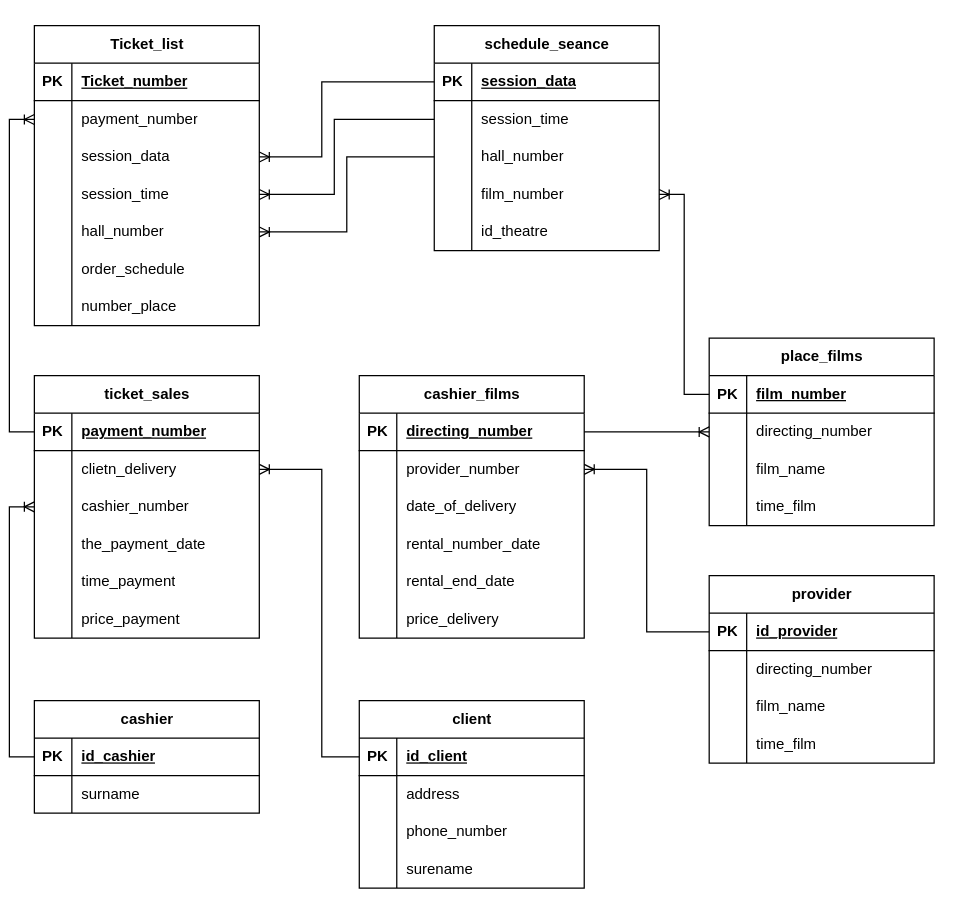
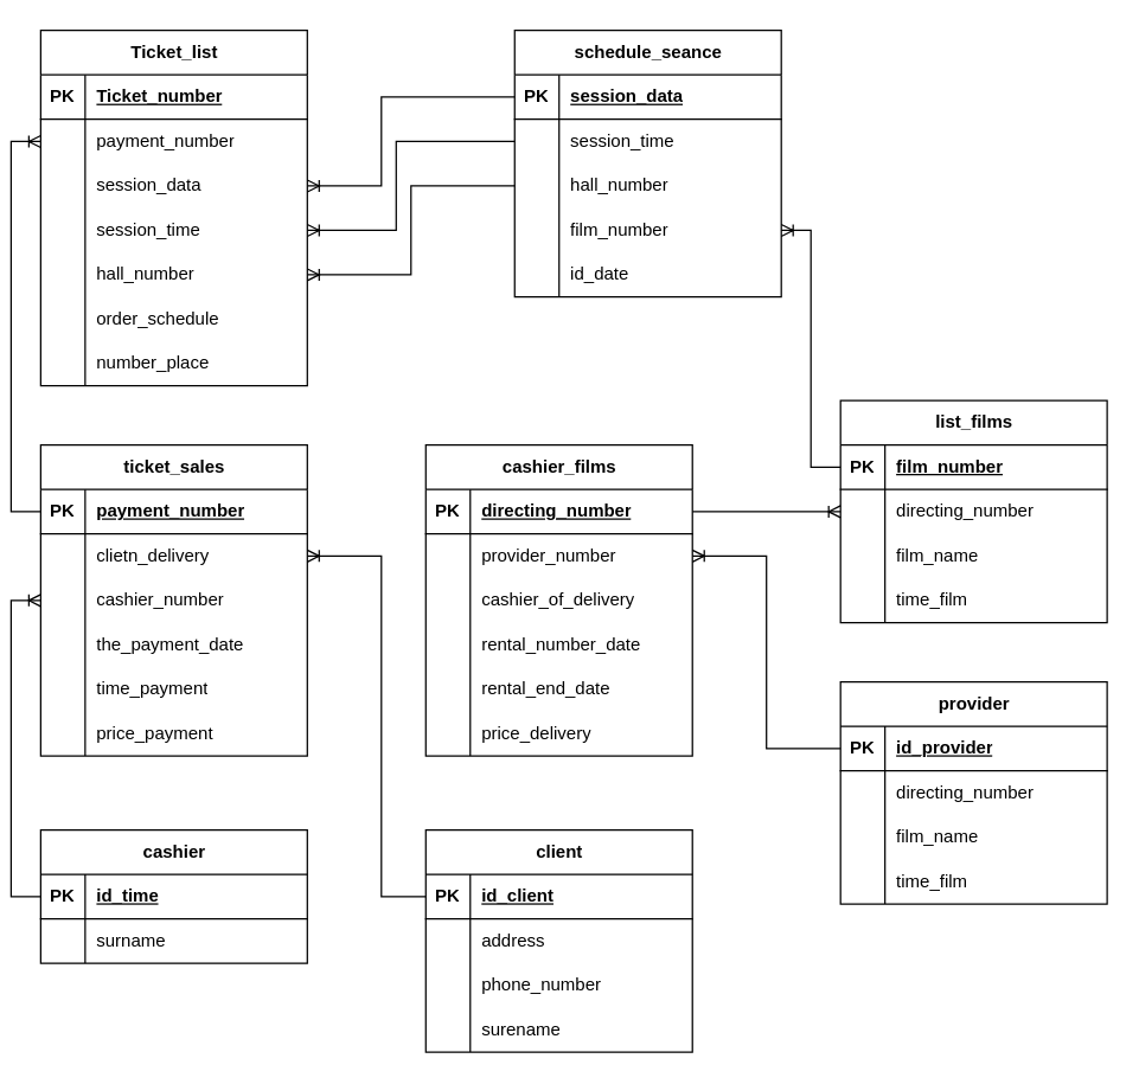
- <mxCell id="40" value="id_theatre" style="shape=partialRectangle;connectable=0;fillColor=none;top=0;left=0;bottom=0;right=0;align=left;spacingLeft=6;overflow=hidden;whiteSpace=wrap;html=1;" vertex="1" parent="38"><mxGeometry x="30" width="150" height="30" as="geometry"><mxRectangle width="150" height="30" as="alternateBounds" /></mxGeometry></mxCell>
+ <mxCell id="40" value="id_date" style="shape=partialRectangle;connectable=0;fillColor=none;top=0;left=0;bottom=0;right=0;align=left;spacingLeft=6;overflow=hidden;whiteSpace=wrap;html=1;" vertex="1" parent="38"><mxGeometry x="30" width="150" height="30" as="geometry"><mxRectangle width="150" height="30" as="alternateBounds" /></mxGeometry></mxCell>
- <mxCell id="104" value="place_films" style="shape=table;startSize=30;container=1;collapsible=1;childLayout=tableLayout;fixedRows=1;rowLines=0;fontStyle=1;align=center;resizeLast=1;html=1;" vertex="1" parent="1"><mxGeometry x="560" y="270" width="180" height="150" as="geometry" /></mxCell>
+ <mxCell id="104" value="list_films" style="shape=table;startSize=30;container=1;collapsible=1;childLayout=tableLayout;fixedRows=1;rowLines=0;fontStyle=1;align=center;resizeLast=1;html=1;" vertex="1" parent="1"><mxGeometry x="560" y="270" width="180" height="150" as="geometry" /></mxCell>
- <mxCell id="76" value="date_of_delivery" style="shape=partialRectangle;connectable=0;fillColor=none;top=0;left=0;bottom=0;right=0;align=left;spacingLeft=6;overflow=hidden;whiteSpace=wrap;html=1;" vertex="1" parent="74"><mxGeometry x="30" width="150" height="30" as="geometry"><mxRectangle width="150" height="30" as="alternateBounds" /></mxGeometry></mxCell>
+ <mxCell id="76" value="cashier_of_delivery" style="shape=partialRectangle;connectable=0;fillColor=none;top=0;left=0;bottom=0;right=0;align=left;spacingLeft=6;overflow=hidden;whiteSpace=wrap;html=1;" vertex="1" parent="74"><mxGeometry x="30" width="150" height="30" as="geometry"><mxRectangle width="150" height="30" as="alternateBounds" /></mxGeometry></mxCell>
- <mxCell id="63" value="id_cashier" style="shape=partialRectangle;connectable=0;fillColor=none;top=0;left=0;bottom=0;right=0;align=left;spacingLeft=6;fontStyle=5;overflow=hidden;whiteSpace=wrap;html=1;" vertex="1" parent="61"><mxGeometry x="30" width="150" height="30" as="geometry"><mxRectangle width="150" height="30" as="alternateBounds" /></mxGeometry></mxCell>
+ <mxCell id="63" value="id_time" style="shape=partialRectangle;connectable=0;fillColor=none;top=0;left=0;bottom=0;right=0;align=left;spacingLeft=6;fontStyle=5;overflow=hidden;whiteSpace=wrap;html=1;" vertex="1" parent="61"><mxGeometry x="30" width="150" height="30" as="geometry"><mxRectangle width="150" height="30" as="alternateBounds" /></mxGeometry></mxCell>
